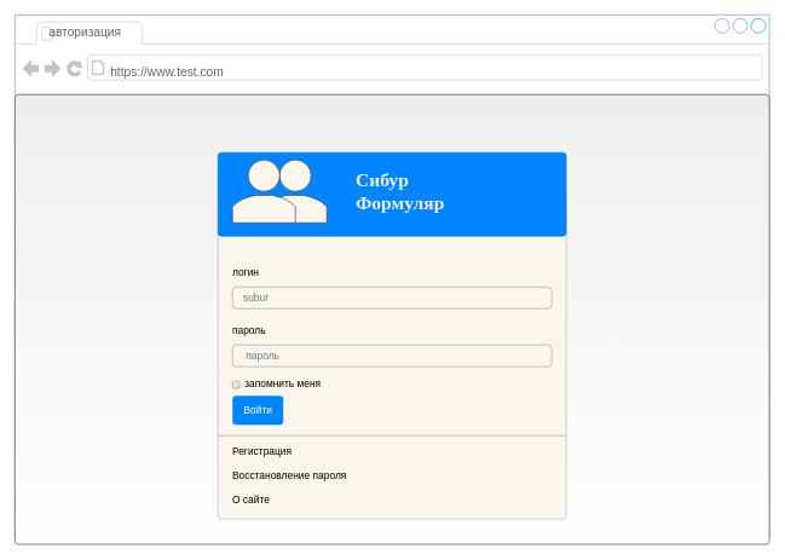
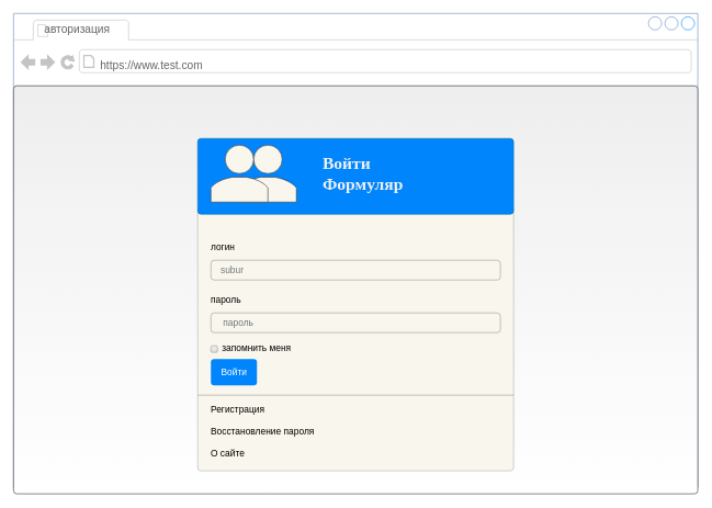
- <mxCell id="17" value="Сибур&lt;br style=&quot;font-size: 26px;&quot;&gt;Формуляр" style="html=1;fillColor=none;strokeColor=none;align=left;spacing=20;fontSize=26;fontStyle=1;fontFamily=Tahoma;fontColor=#F0F0F0;" parent="2" vertex="1"><mxGeometry x="450.0" y="197.5" width="290" height="90" as="geometry" /></mxCell>
+ <mxCell id="17" value="Войти&lt;br style=&quot;font-size: 26px;&quot;&gt;Формуляр" style="html=1;fillColor=none;strokeColor=none;align=left;spacing=20;fontSize=26;fontStyle=1;fontFamily=Tahoma;fontColor=#F0F0F0;" parent="2" vertex="1"><mxGeometry x="450.0" y="197.5" width="290" height="90" as="geometry" /></mxCell>
